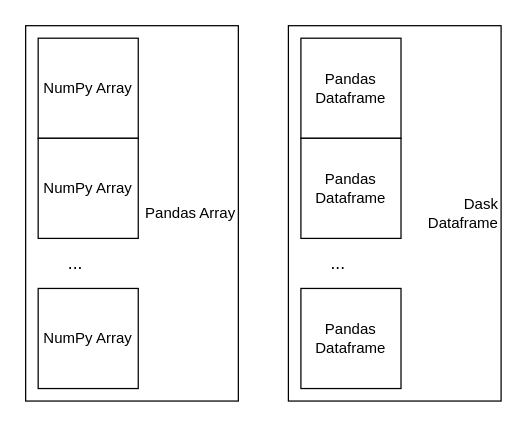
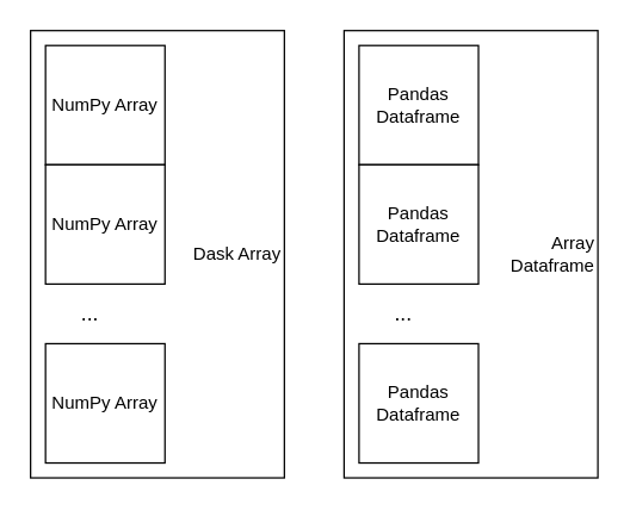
- <mxCell id="2" value="&lt;div align=&quot;right&quot;&gt;Pandas Array&lt;/div&gt;" style="rounded=0;whiteSpace=wrap;html=1;align=right;" vertex="1" parent="1"><mxGeometry x="20" y="20" width="170" height="300" as="geometry" /></mxCell>
+ <mxCell id="2" value="&lt;div align=&quot;right&quot;&gt;Dask Array&lt;/div&gt;" style="rounded=0;whiteSpace=wrap;html=1;align=right;" vertex="1" parent="1"><mxGeometry x="20" y="20" width="170" height="300" as="geometry" /></mxCell>
- <mxCell id="7" value="&lt;div align=&quot;right&quot;&gt;Dask&lt;/div&gt;&lt;div align=&quot;right&quot;&gt;Dataframe&lt;/div&gt;" style="rounded=0;whiteSpace=wrap;html=1;align=right;" vertex="1" parent="1"><mxGeometry x="230" y="20" width="170" height="300" as="geometry" /></mxCell>
+ <mxCell id="7" value="&lt;div align=&quot;right&quot;&gt;Array&lt;/div&gt;&lt;div align=&quot;right&quot;&gt;Dataframe&lt;/div&gt;" style="rounded=0;whiteSpace=wrap;html=1;align=right;" vertex="1" parent="1"><mxGeometry x="230" y="20" width="170" height="300" as="geometry" /></mxCell>
